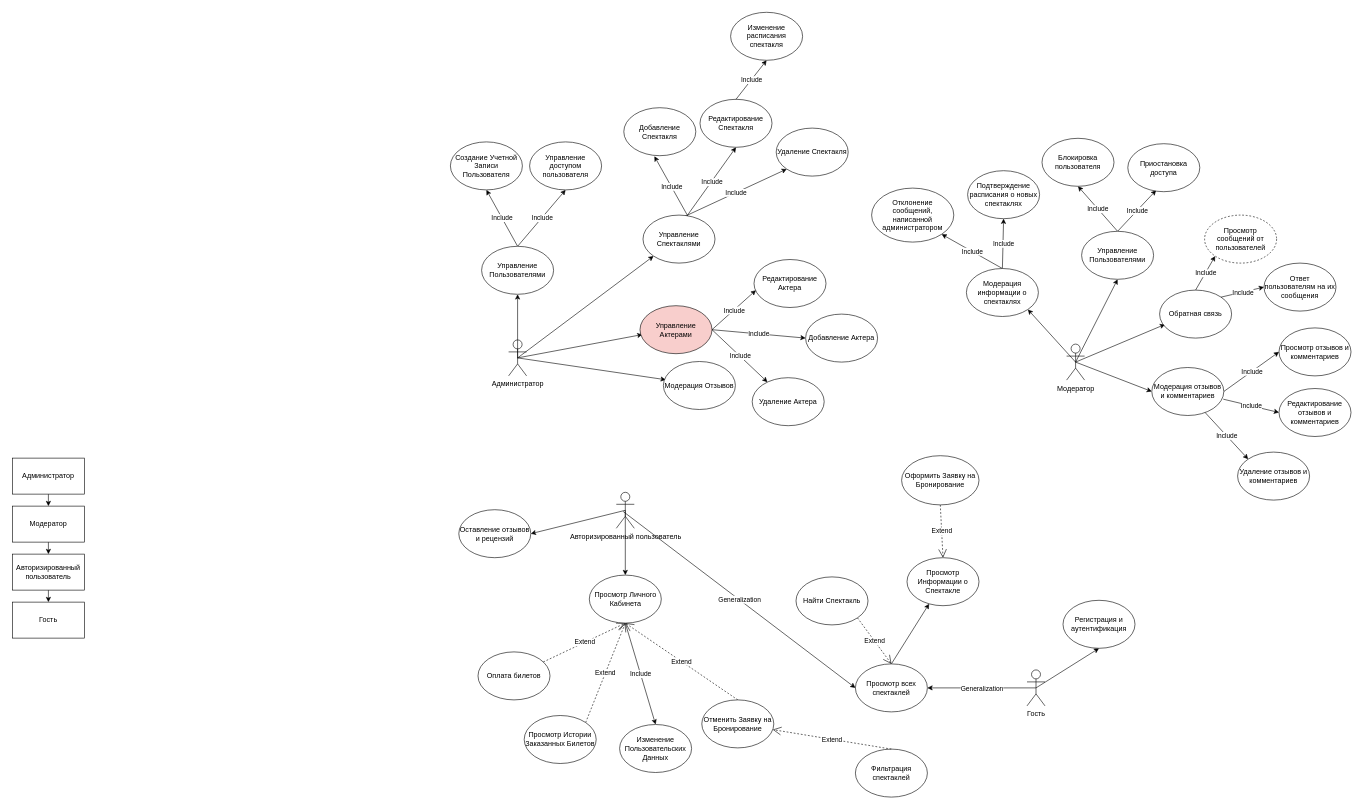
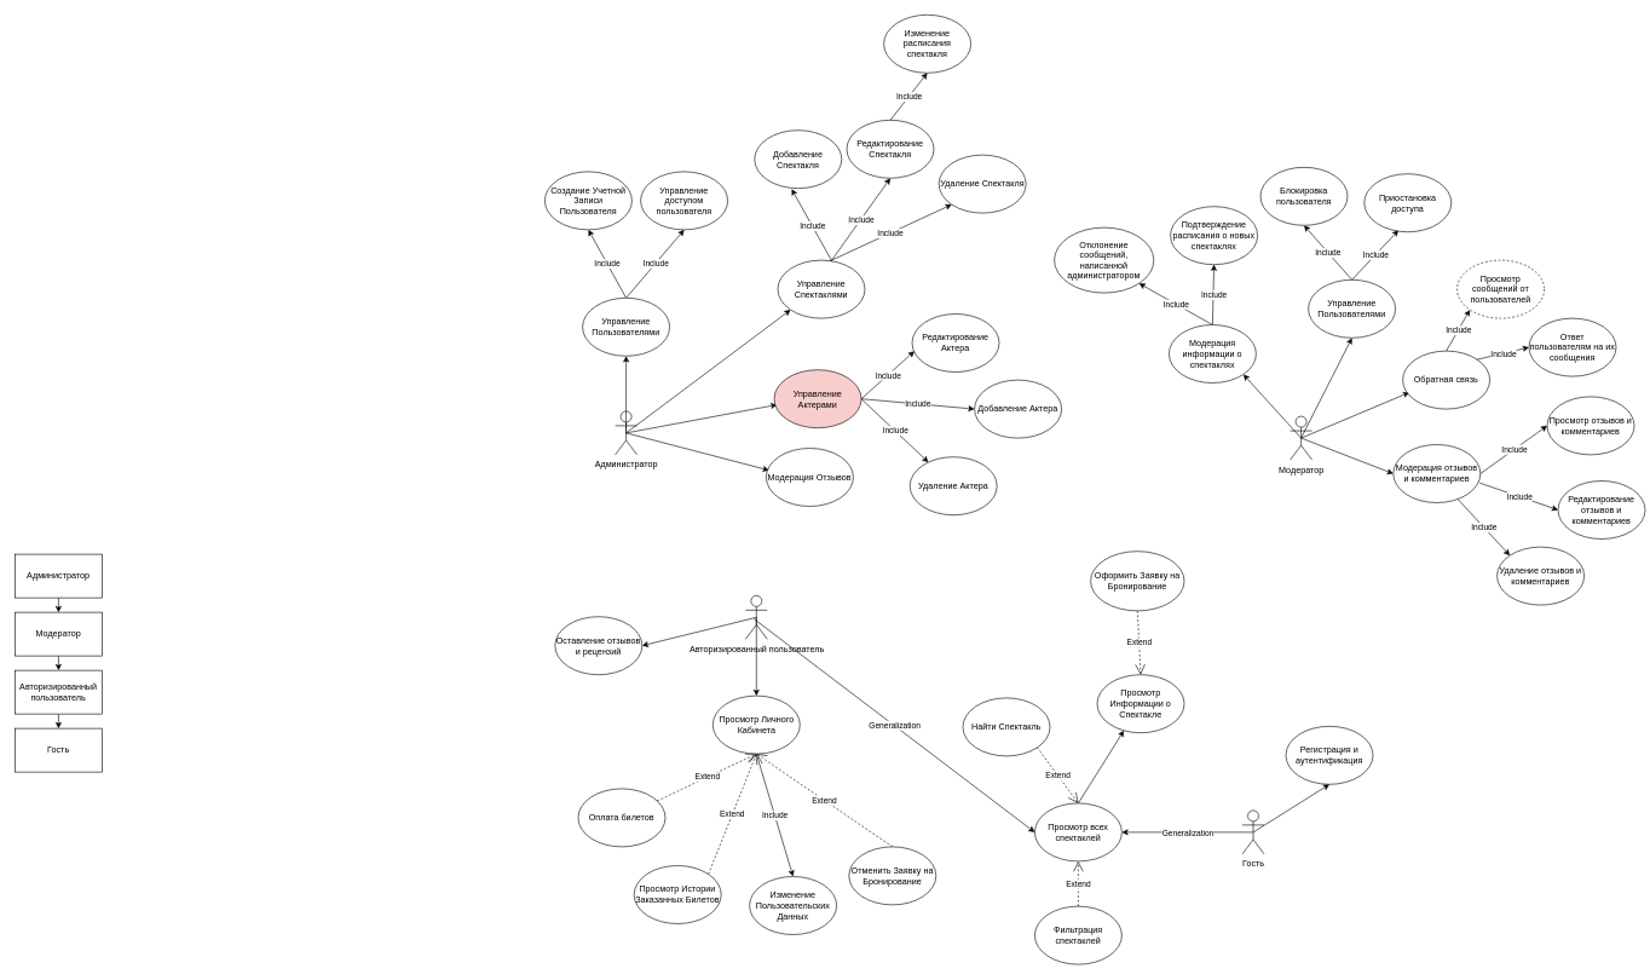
- <mxCell id="83" value="Модерация Отзывов" style="ellipse;whiteSpace=wrap;html=1;" parent="1" vertex="1"><mxGeometry x="1105" y="602" width="120" height="80" as="geometry" /></mxCell>
+ <mxCell id="83" value="Модерация Отзывов" style="ellipse;whiteSpace=wrap;html=1;" parent="1" vertex="1"><mxGeometry x="1055" y="617" width="120" height="80" as="geometry" /></mxCell>
- <mxCell id="96" value="Редактирование отзывов и комментариев" style="ellipse;whiteSpace=wrap;html=1;" parent="1" vertex="1"><mxGeometry x="2131" y="647" width="120" height="80" as="geometry" /></mxCell>
+ <mxCell id="96" value="Редактирование отзывов и комментариев" style="ellipse;whiteSpace=wrap;html=1;" parent="1" vertex="1"><mxGeometry x="2146" y="662" width="120" height="80" as="geometry" /></mxCell>
- <mxCell id="100" value="Extend" style="endArrow=open;endSize=12;dashed=1;html=1;rounded=0;exitX=0.5;exitY=0;exitDx=0;exitDy=0;" parent="1" source="74" target="66" edge="1"><mxGeometry width="160" relative="1" as="geometry"><mxPoint x="1438" y="1039" as="sourcePoint" /><mxPoint x="1495" y="1116" as="targetPoint" /></mxGeometry></mxCell>
+ <mxCell id="100" value="Extend" style="endArrow=open;endSize=12;dashed=1;html=1;rounded=0;exitX=0.5;exitY=0;exitDx=0;exitDy=0;entryX=0.5;entryY=1;entryDx=0;entryDy=0;" parent="1" source="74" target="71" edge="1"><mxGeometry width="160" relative="1" as="geometry"><mxPoint x="1438" y="1039" as="sourcePoint" /><mxPoint x="1495" y="1116" as="targetPoint" /></mxGeometry></mxCell>
